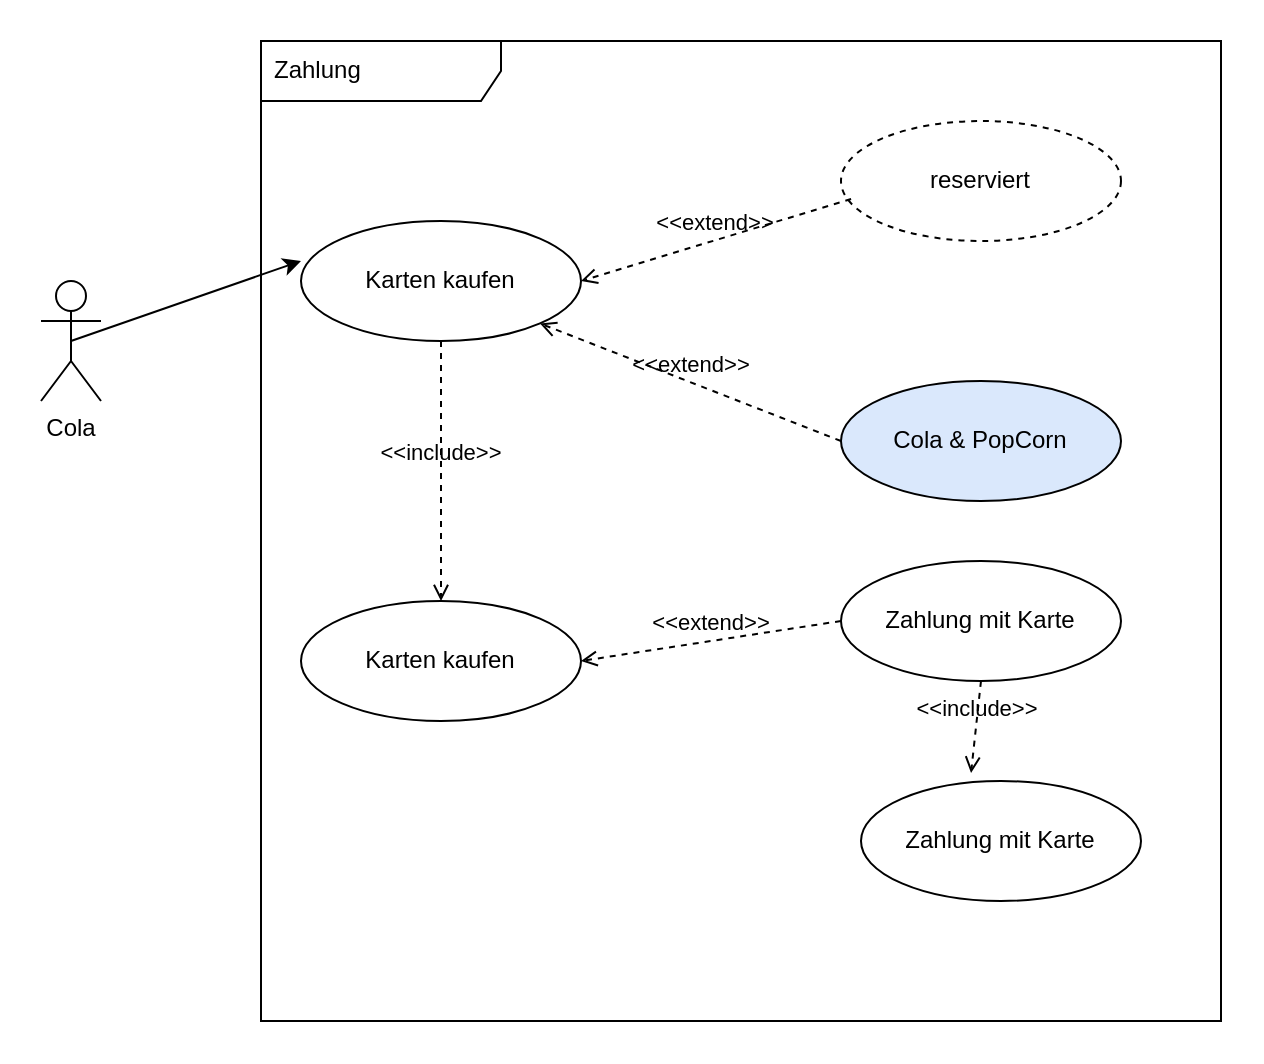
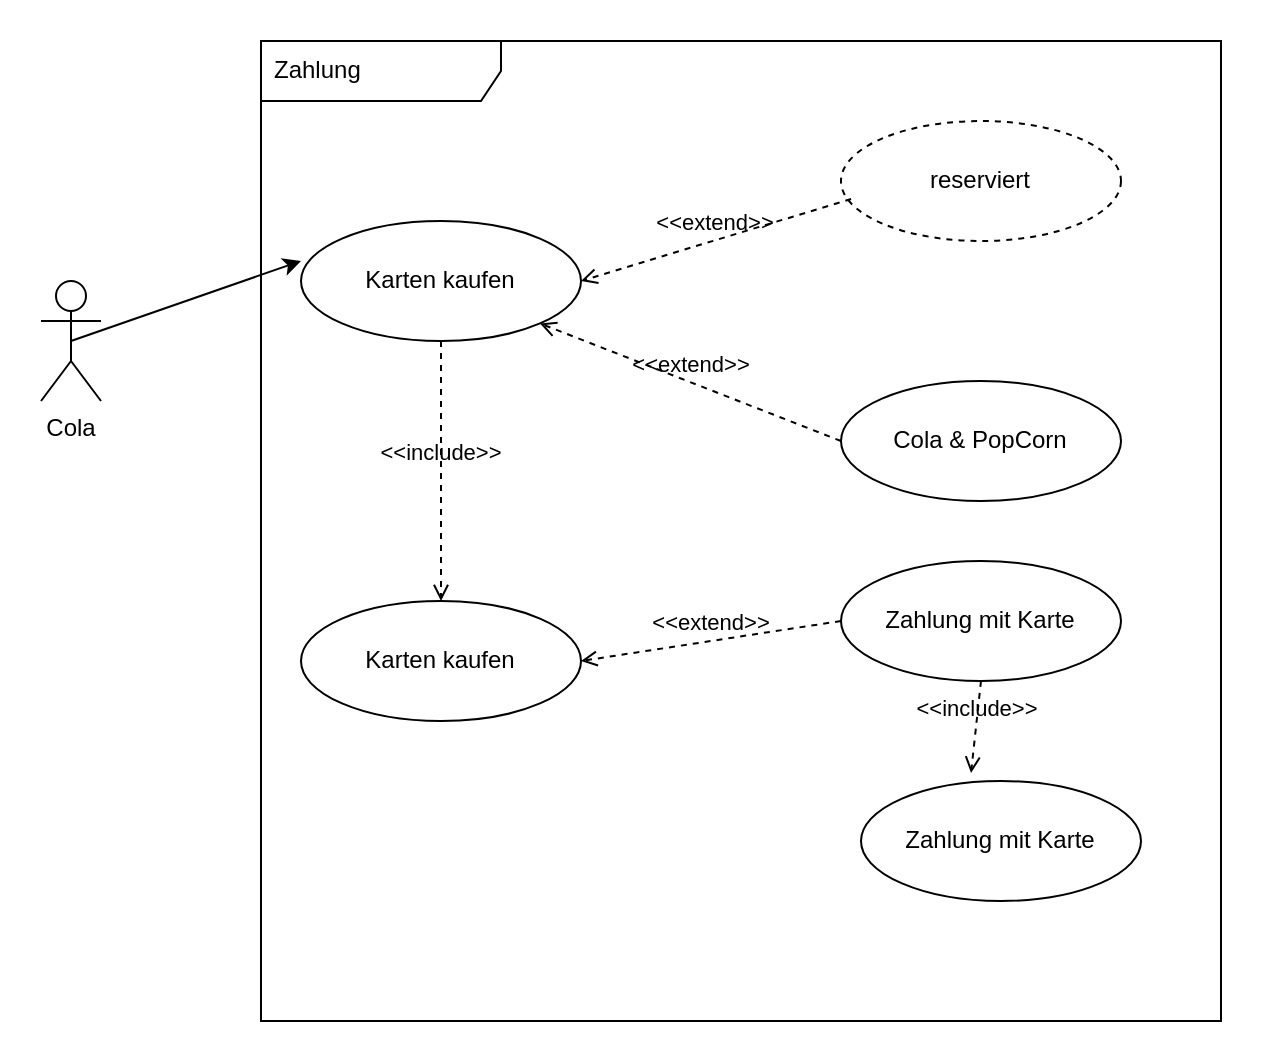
- <mxCell id="7" value="Cola &amp;amp; PopCorn" style="ellipse;whiteSpace=wrap;html=1;fillColor=#dae8fc;" vertex="1" parent="1"><mxGeometry x="420" y="190" width="140" height="60" as="geometry" /></mxCell>
+ <mxCell id="7" value="Cola &amp;amp; PopCorn" style="ellipse;whiteSpace=wrap;html=1;" vertex="1" parent="1"><mxGeometry x="420" y="190" width="140" height="60" as="geometry" /></mxCell>
